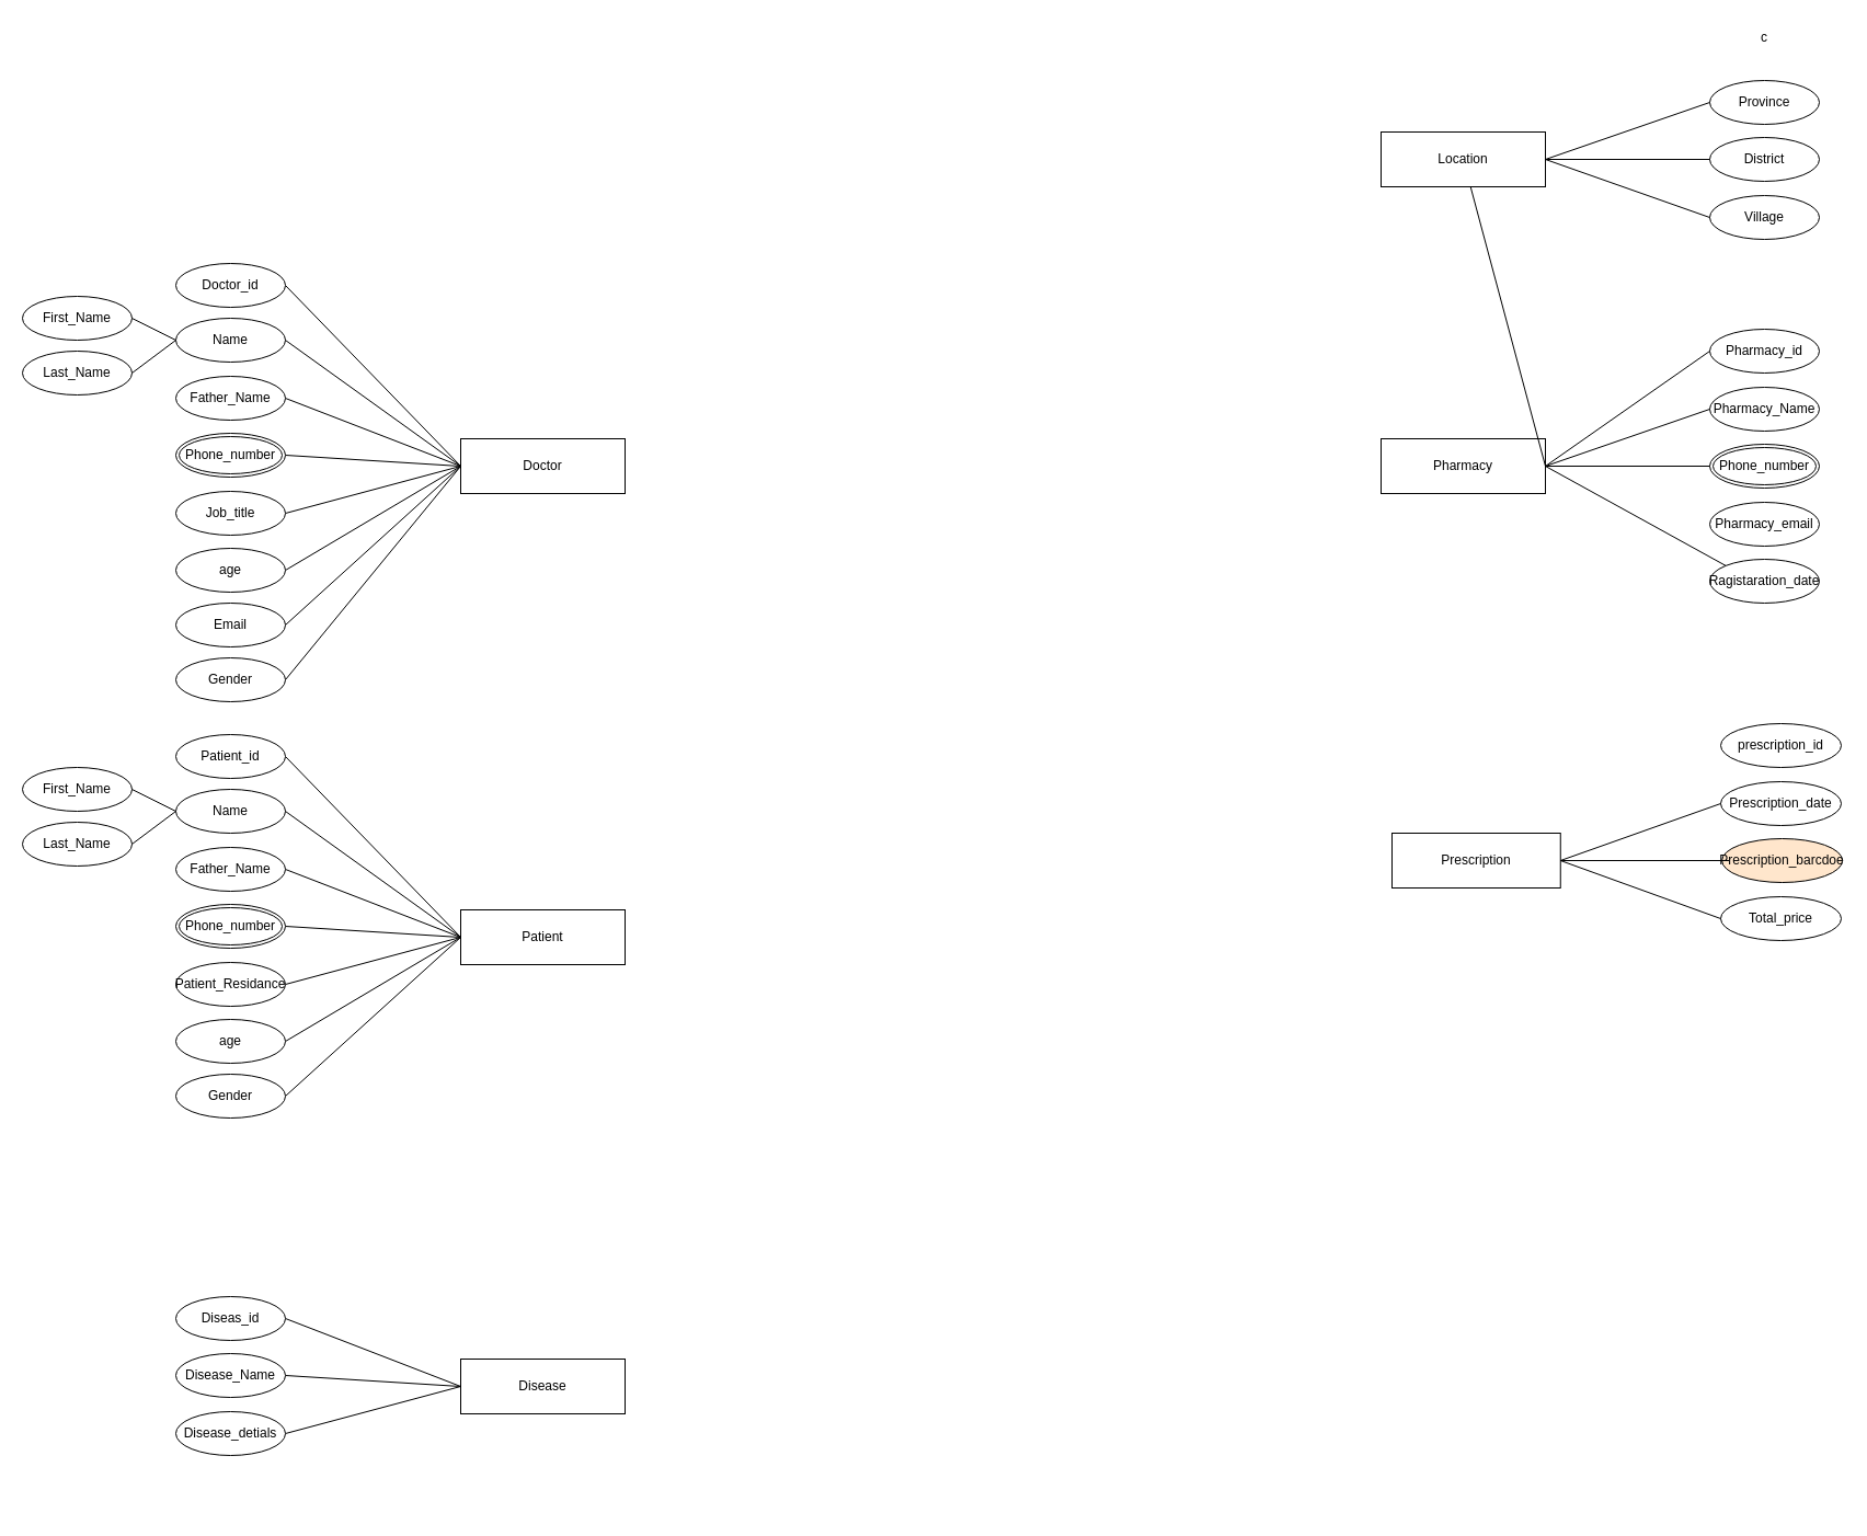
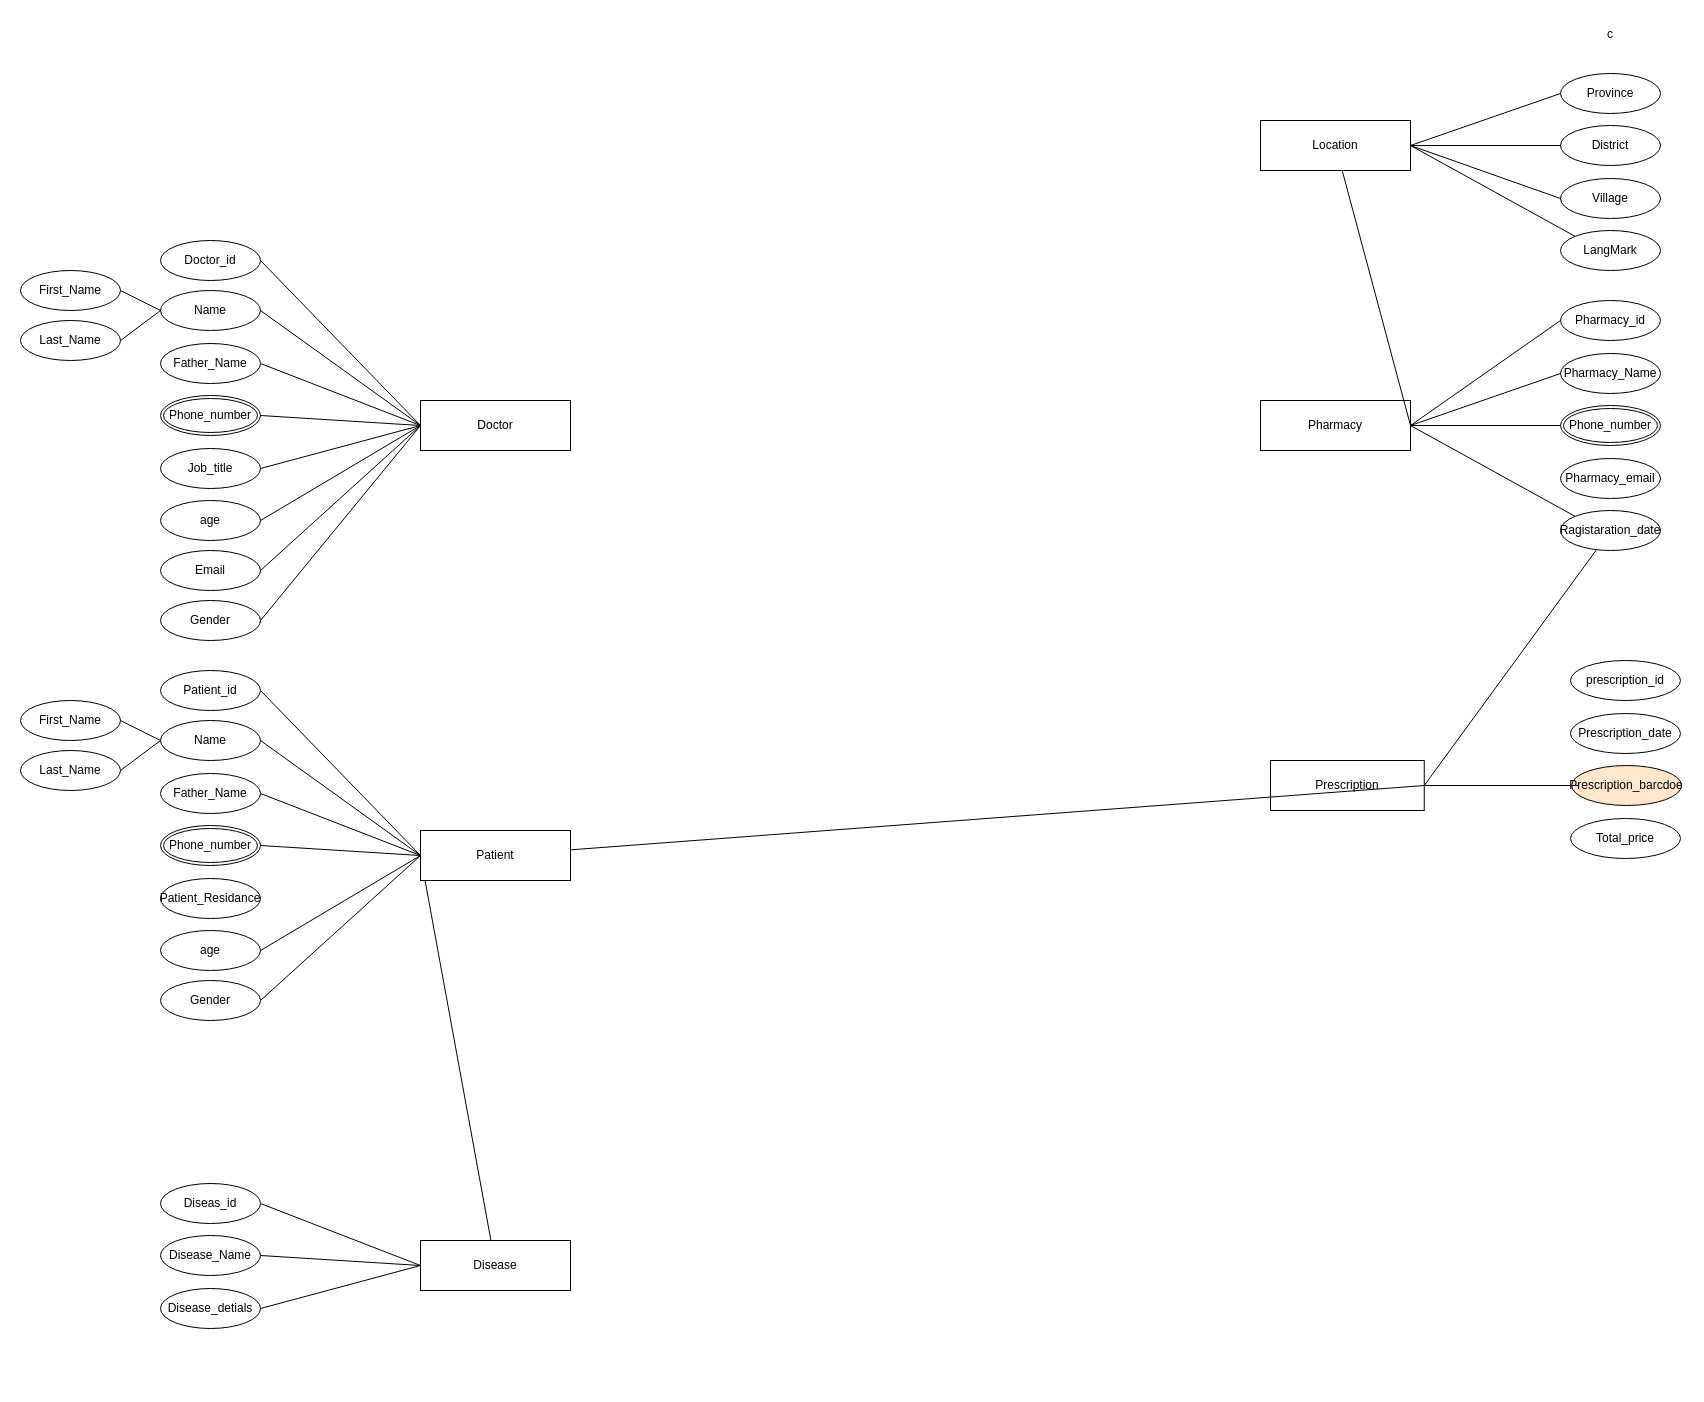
+ <mxCell id="25" value="" style="endArrow=none;html=1;rounded=0;entryX=0;entryY=0;entryDx=0;entryDy=0;exitX=1;exitY=0.5;exitDx=0;exitDy=0;" edge="1" parent="15" source="16" target="20"><mxGeometry relative="1" as="geometry"><mxPoint x="160" y="135" as="sourcePoint" /><mxPoint x="310" y="188" as="targetPoint" /></mxGeometry></mxCell>
+ <mxCell id="20" value="LangMark" style="ellipse;whiteSpace=wrap;html=1;align=center;" vertex="1" parent="17"><mxGeometry y="210" width="100" height="40" as="geometry" /></mxCell>
- <mxCell id="90" value="" style="endArrow=none;html=1;rounded=0;entryX=0;entryY=0.5;entryDx=0;entryDy=0;exitX=1;exitY=0.5;exitDx=0;exitDy=0;" edge="1" parent="82" source="83" target="86"><mxGeometry relative="1" as="geometry"><mxPoint x="174.25" y="145" as="sourcePoint" /><mxPoint x="328" y="145" as="targetPoint" /></mxGeometry></mxCell>
+ <mxCell id="90" value="" style="endArrow=none;html=1;rounded=0;exitX=1;exitY=0.5;exitDx=0;exitDy=0;" edge="1" parent="82" source="83" target="67"><mxGeometry relative="1" as="geometry"><mxPoint x="174.25" y="145" as="sourcePoint" /><mxPoint x="328" y="145" as="targetPoint" /></mxGeometry></mxCell>
- <mxCell id="91" value="" style="endArrow=none;html=1;rounded=0;entryX=0;entryY=0.5;entryDx=0;entryDy=0;exitX=1;exitY=0.5;exitDx=0;exitDy=0;" edge="1" parent="82" source="83" target="87"><mxGeometry relative="1" as="geometry"><mxPoint x="153.75" y="130" as="sourcePoint" /><mxPoint x="338.25" y="155" as="targetPoint" /></mxGeometry></mxCell>
+ <mxCell id="91" value="" style="endArrow=none;html=1;rounded=0;exitX=1;exitY=0.5;exitDx=0;exitDy=0;" edge="1" parent="82" source="83" target="9"><mxGeometry relative="1" as="geometry"><mxPoint x="153.75" y="130" as="sourcePoint" /><mxPoint x="338.25" y="155" as="targetPoint" /></mxGeometry></mxCell>
- <mxCell id="55" value="" style="endArrow=none;html=1;rounded=0;entryX=1;entryY=0.5;entryDx=0;entryDy=0;exitX=0;exitY=0.5;exitDx=0;exitDy=0;" edge="1" parent="51" source="67" target="62"><mxGeometry relative="1" as="geometry"><mxPoint x="550" y="190" as="sourcePoint" /><mxPoint x="700" y="238" as="targetPoint" /></mxGeometry></mxCell>
+ <mxCell id="55" value="" style="endArrow=none;html=1;rounded=0;exitX=0;exitY=0.5;exitDx=0;exitDy=0;" edge="1" parent="51" source="67" target="81"><mxGeometry relative="1" as="geometry"><mxPoint x="550" y="190" as="sourcePoint" /><mxPoint x="700" y="238" as="targetPoint" /></mxGeometry></mxCell>
